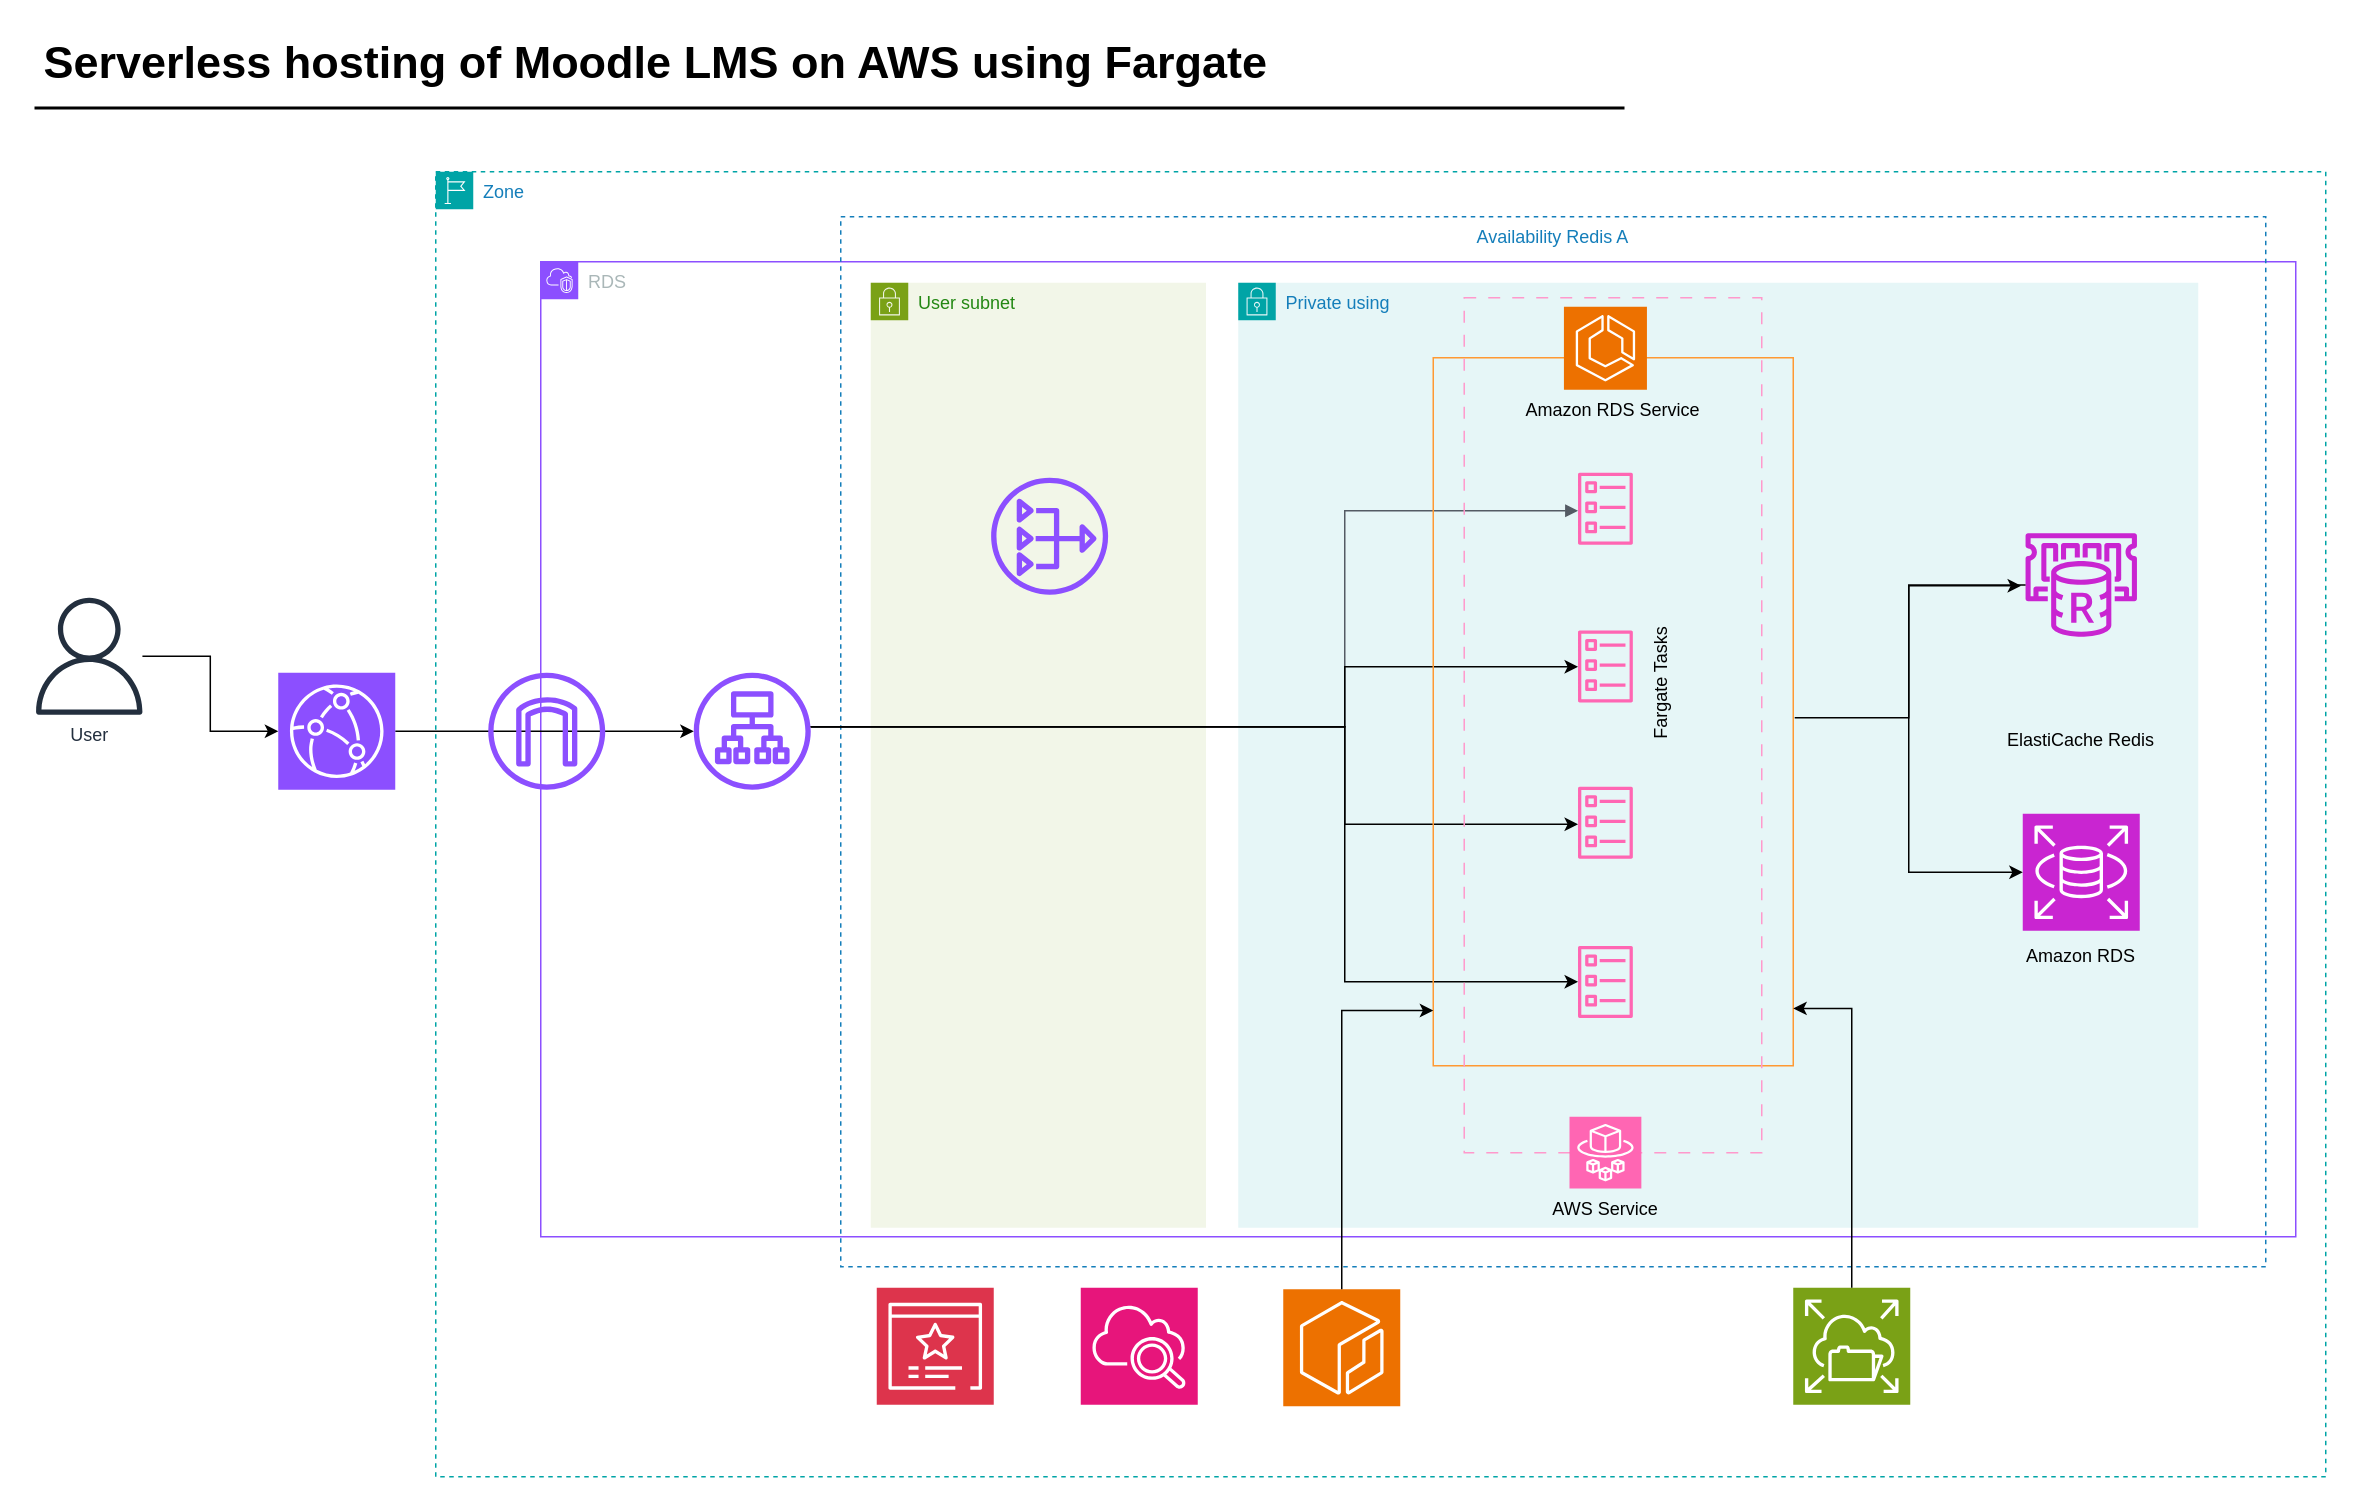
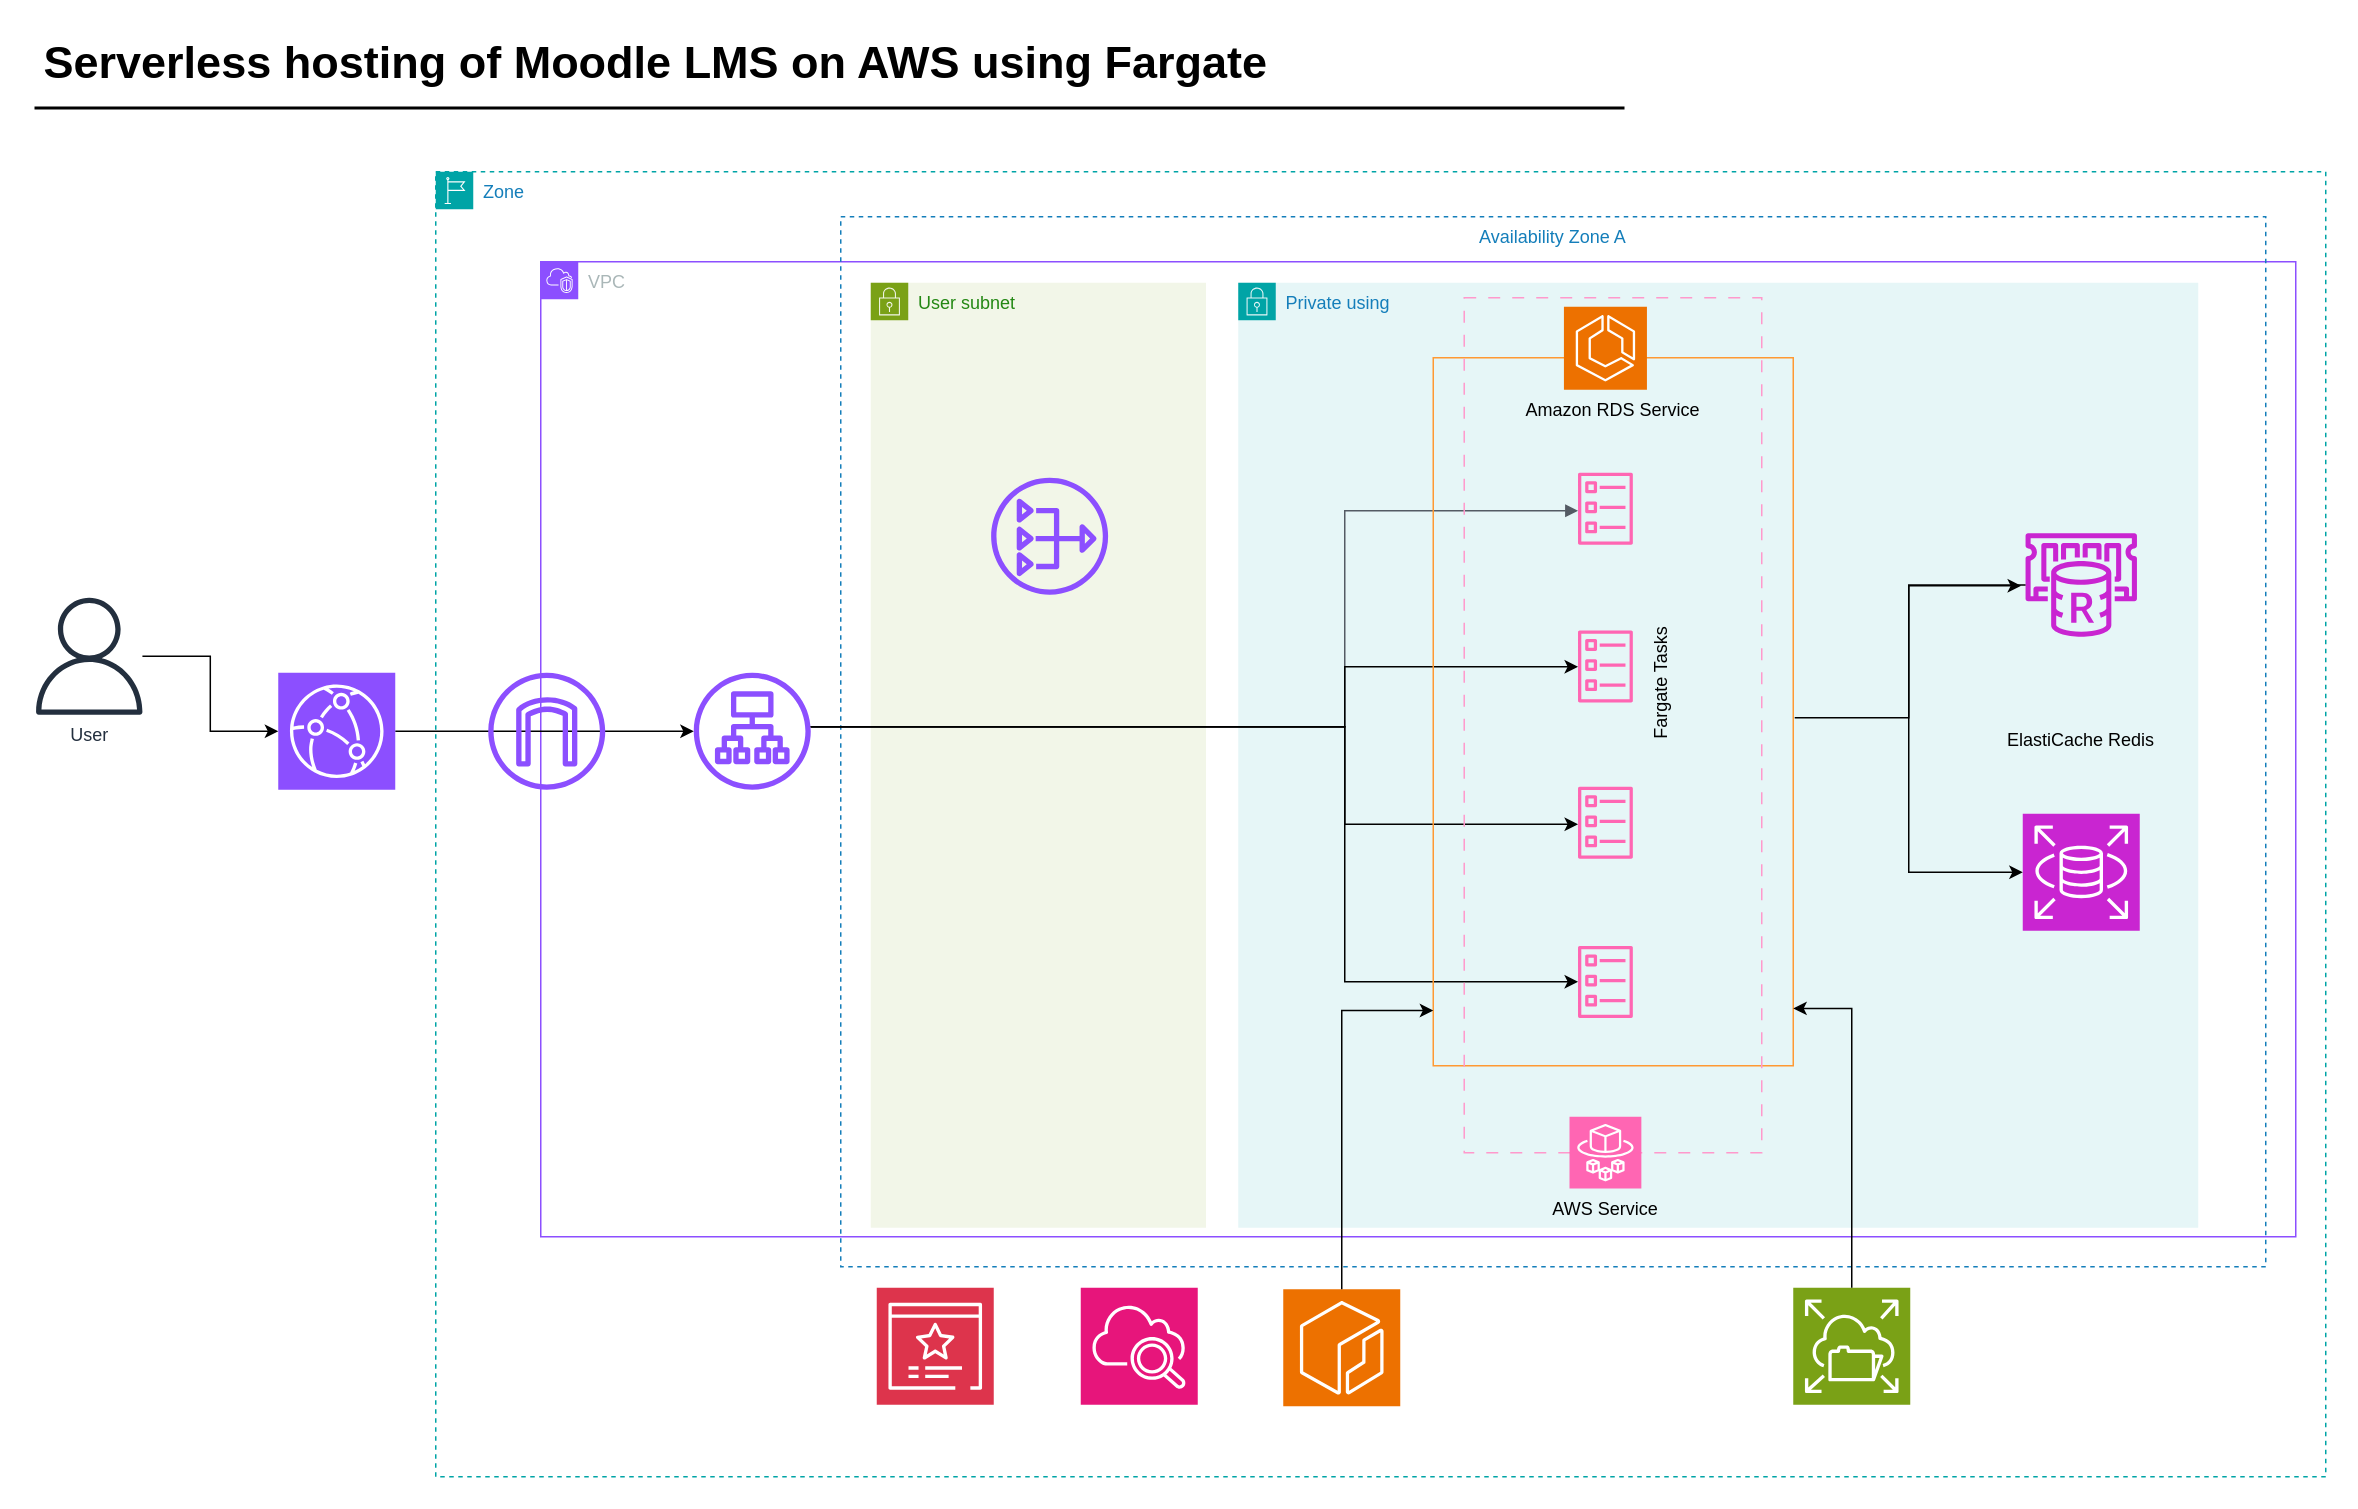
- <mxCell id="3" value="Availability Redis A" style="fillColor=none;strokeColor=#147EBA;dashed=1;verticalAlign=top;fontStyle=0;fontColor=#147EBA;whiteSpace=wrap;html=1;movable=1;resizable=1;rotatable=1;deletable=1;editable=1;locked=0;connectable=1;" parent="1" vertex="1"><mxGeometry x="560" y="144" width="950" height="700" as="geometry" /></mxCell>
+ <mxCell id="3" value="Availability Zone A" style="fillColor=none;strokeColor=#147EBA;dashed=1;verticalAlign=top;fontStyle=0;fontColor=#147EBA;whiteSpace=wrap;html=1;movable=1;resizable=1;rotatable=1;deletable=1;editable=1;locked=0;connectable=1;" parent="1" vertex="1"><mxGeometry x="560" y="144" width="950" height="700" as="geometry" /></mxCell>
- <mxCell id="2" value="RDS" style="points=[[0,0],[0.25,0],[0.5,0],[0.75,0],[1,0],[1,0.25],[1,0.5],[1,0.75],[1,1],[0.75,1],[0.5,1],[0.25,1],[0,1],[0,0.75],[0,0.5],[0,0.25]];outlineConnect=0;gradientColor=none;html=1;whiteSpace=wrap;fontSize=12;fontStyle=0;container=1;pointerEvents=0;collapsible=0;recursiveResize=0;shape=mxgraph.aws4.group;grIcon=mxgraph.aws4.group_vpc2;strokeColor=#8C4FFF;fillColor=none;verticalAlign=top;align=left;spacingLeft=30;fontColor=#AAB7B8;dashed=0;" parent="1" vertex="1"><mxGeometry x="360" y="174" width="1170" height="650" as="geometry" /></mxCell>
+ <mxCell id="2" value="VPC" style="points=[[0,0],[0.25,0],[0.5,0],[0.75,0],[1,0],[1,0.25],[1,0.5],[1,0.75],[1,1],[0.75,1],[0.5,1],[0.25,1],[0,1],[0,0.75],[0,0.5],[0,0.25]];outlineConnect=0;gradientColor=none;html=1;whiteSpace=wrap;fontSize=12;fontStyle=0;container=1;pointerEvents=0;collapsible=0;recursiveResize=0;shape=mxgraph.aws4.group;grIcon=mxgraph.aws4.group_vpc2;strokeColor=#8C4FFF;fillColor=none;verticalAlign=top;align=left;spacingLeft=30;fontColor=#AAB7B8;dashed=0;" parent="1" vertex="1"><mxGeometry x="360" y="174" width="1170" height="650" as="geometry" /></mxCell>
- <mxCell id="35" value="Amazon RDS" style="text;whiteSpace=wrap;fillColor=none;align=center;" parent="30" vertex="1"><mxGeometry x="45" y="268" width="140" height="22" as="geometry" /></mxCell>
